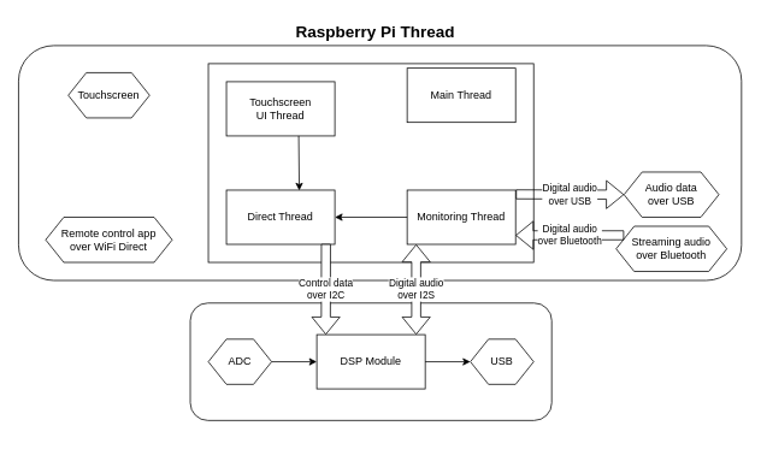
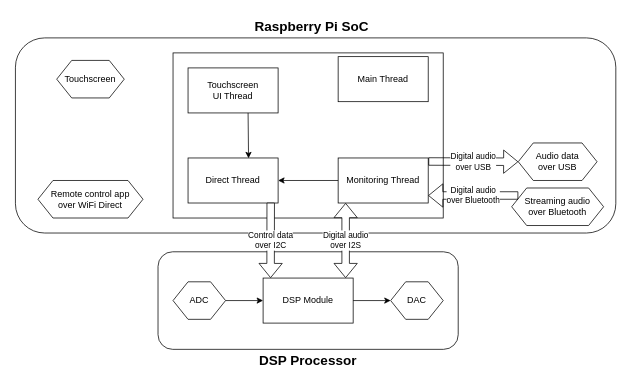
- <mxCell id="27" value="&lt;h2&gt;Raspberry Pi Thread&lt;/h2&gt;" style="text;html=1;align=center;verticalAlign=middle;whiteSpace=wrap;rounded=0;" vertex="1" parent="1"><mxGeometry x="325" y="20" width="180" height="30" as="geometry" /></mxCell>
+ <mxCell id="27" value="&lt;h2&gt;Raspberry Pi SoC&lt;/h2&gt;" style="text;html=1;align=center;verticalAlign=middle;whiteSpace=wrap;rounded=0;" vertex="1" parent="1"><mxGeometry x="325" y="20" width="180" height="30" as="geometry" /></mxCell>
- <mxCell id="6" value="USB" style="shape=hexagon;perimeter=hexagonPerimeter2;whiteSpace=wrap;html=1;fixedSize=1;" vertex="1" parent="1"><mxGeometry x="520" y="375" width="70" height="50" as="geometry" /></mxCell>
+ <mxCell id="6" value="DAC" style="shape=hexagon;perimeter=hexagonPerimeter2;whiteSpace=wrap;html=1;fixedSize=1;" vertex="1" parent="1"><mxGeometry x="520" y="375" width="70" height="50" as="geometry" /></mxCell>
+ <mxCell id="28" value="&lt;h2&gt;DSP Processor&lt;/h2&gt;" style="text;html=1;align=center;verticalAlign=middle;whiteSpace=wrap;rounded=0;" vertex="1" parent="1"><mxGeometry x="335" y="465" width="150" height="30" as="geometry" /></mxCell>
